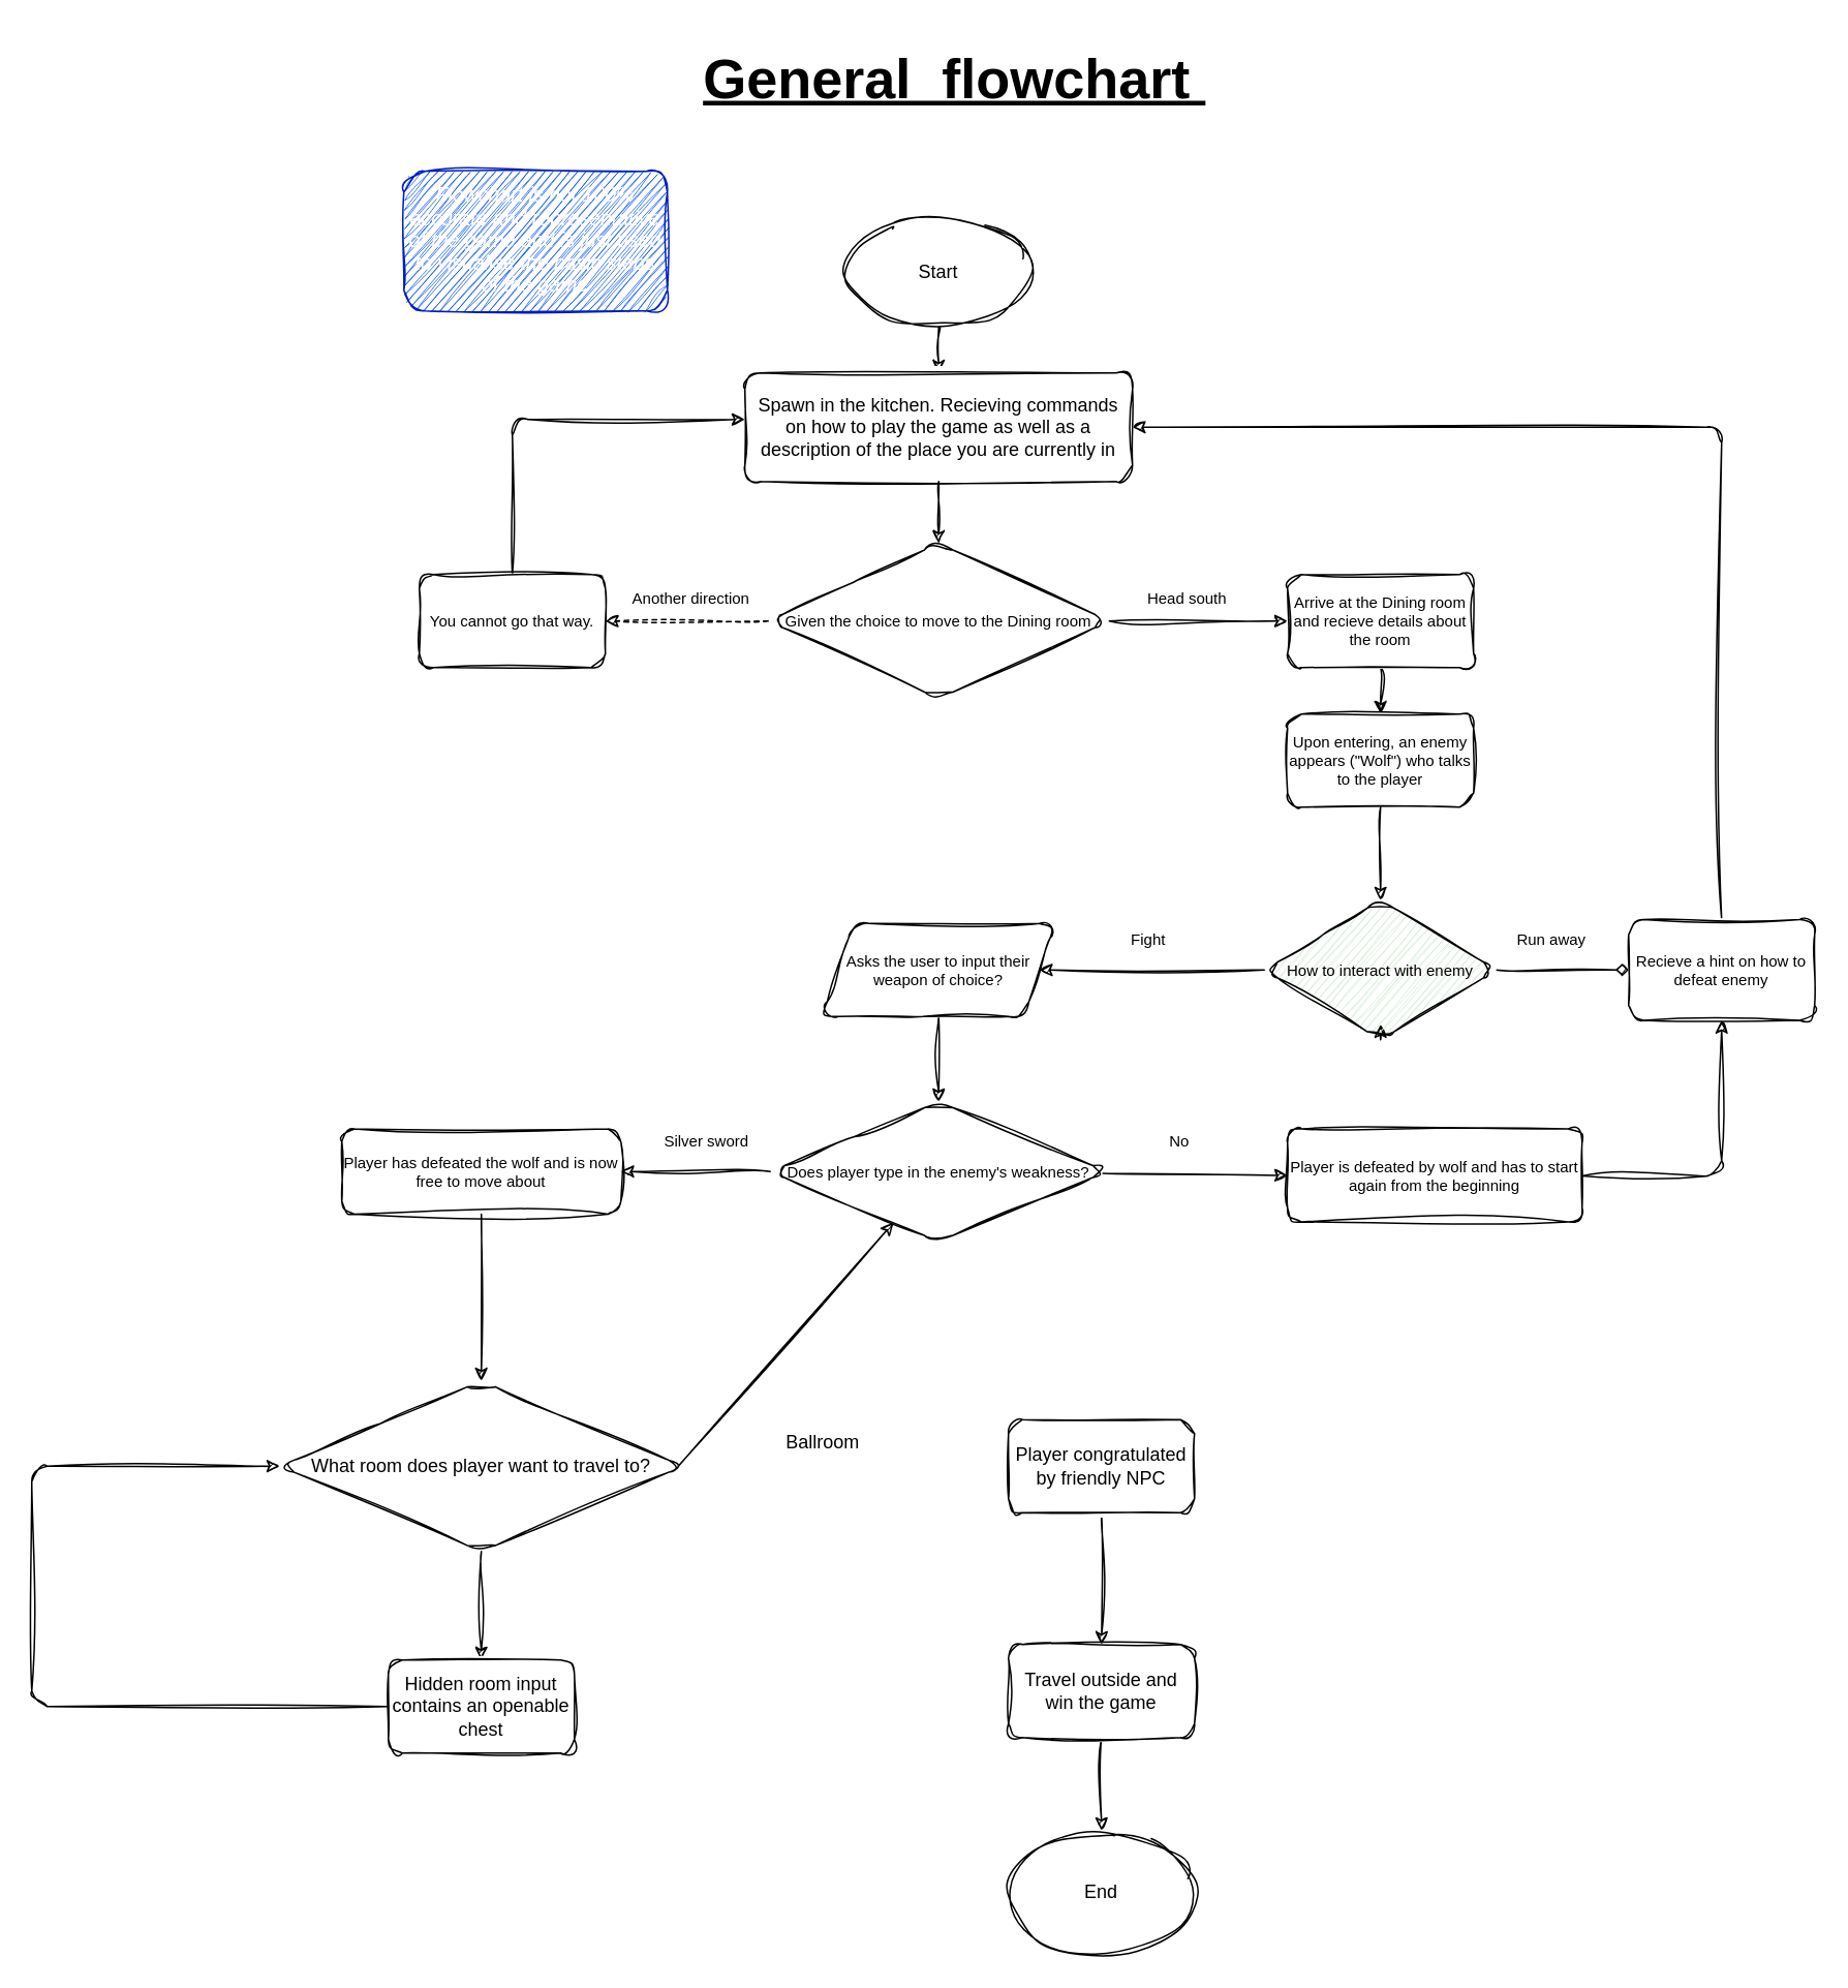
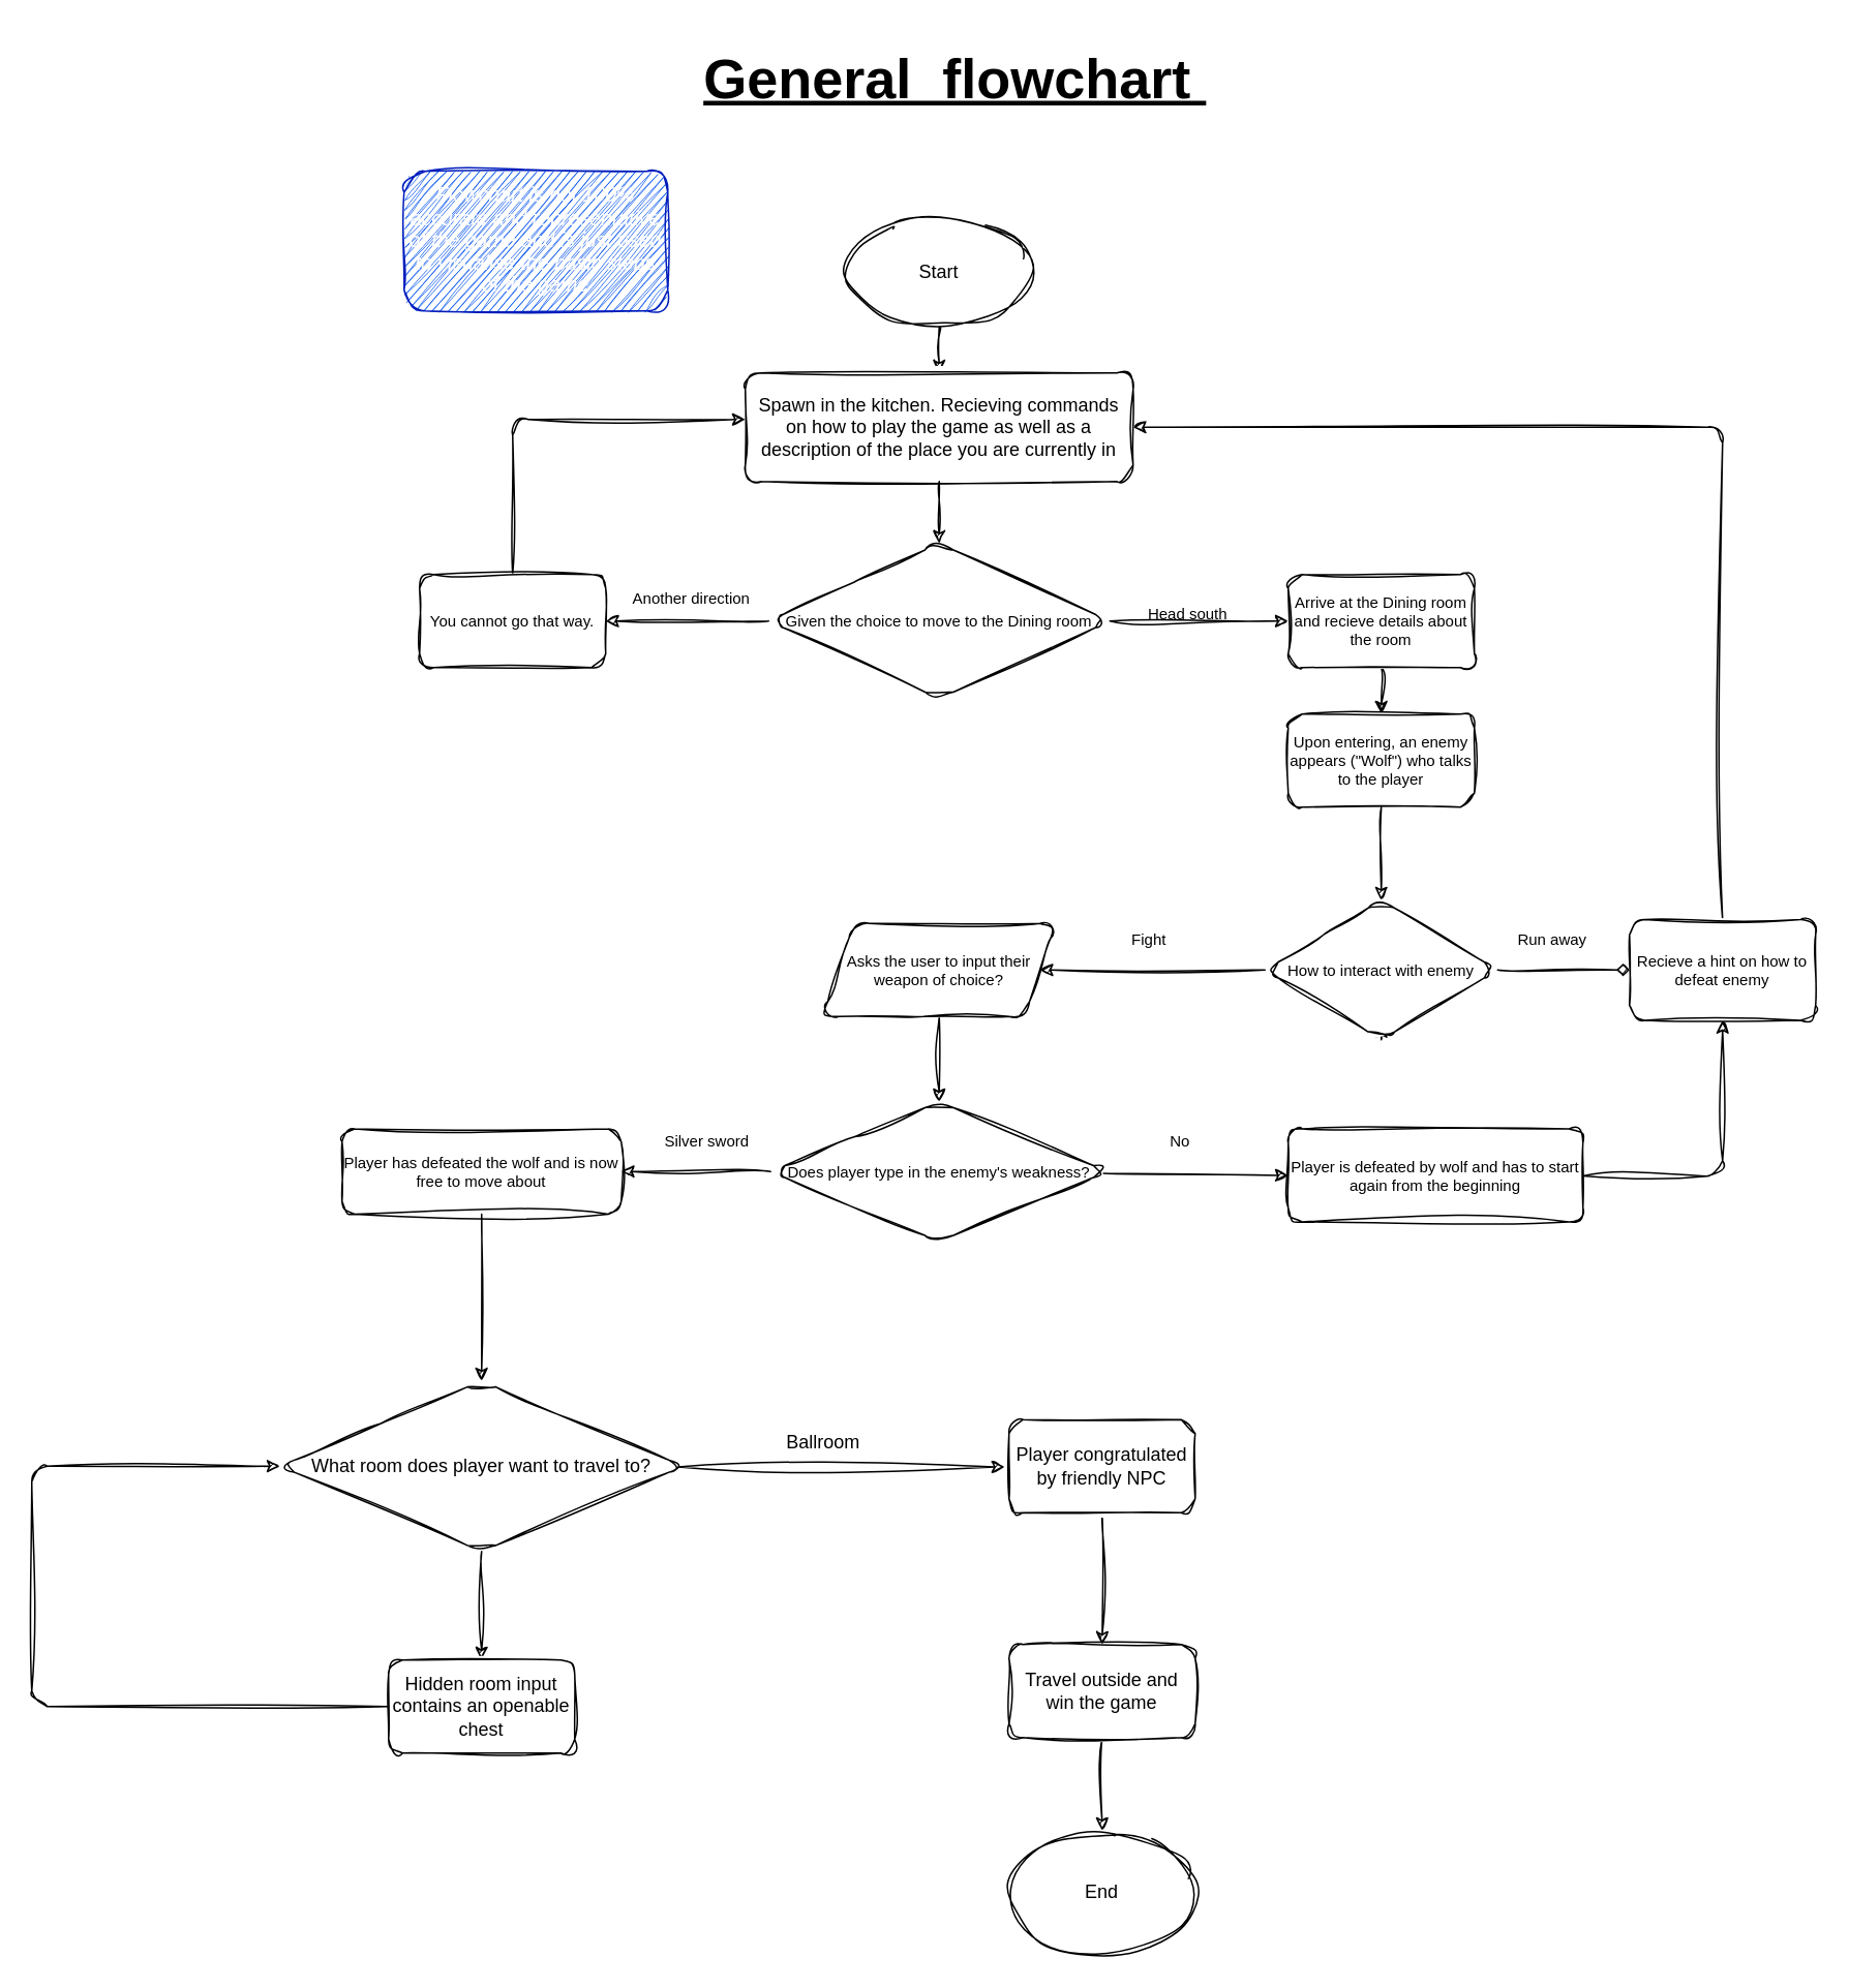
- <mxCell id="9" value="Head south" style="text;html=1;align=center;verticalAlign=middle;resizable=0;points=[];autosize=1;strokeColor=none;fillColor=none;fontSize=10;rounded=1;sketch=1;curveFitting=1;jiggle=2;" parent="1" vertex="1"><mxGeometry x="730" y="370" width="70" height="30" as="geometry" /></mxCell>
+ <mxCell id="9" value="Head south" style="text;html=1;align=center;verticalAlign=middle;resizable=0;points=[];autosize=1;strokeColor=none;fillColor=none;fontSize=10;rounded=1;sketch=1;curveFitting=1;jiggle=2;" parent="1" vertex="1"><mxGeometry x="730" y="380" width="70" height="30" as="geometry" /></mxCell>
- <mxCell id="7" style="edgeStyle=none;html=1;fontSize=10;rounded=1;sketch=1;curveFitting=1;jiggle=2;dashed=1;" parent="1" source="8" target="15" edge="1"><mxGeometry relative="1" as="geometry"><mxPoint x="410" y="400" as="targetPoint" /></mxGeometry></mxCell>
+ <mxCell id="7" style="edgeStyle=none;html=1;fontSize=10;rounded=1;sketch=1;curveFitting=1;jiggle=2;" parent="1" source="8" target="15" edge="1"><mxGeometry relative="1" as="geometry"><mxPoint x="410" y="400" as="targetPoint" /></mxGeometry></mxCell>
- <mxCell id="20" value="How to interact with enemy" style="rhombus;whiteSpace=wrap;html=1;fontSize=10;rounded=1;sketch=1;curveFitting=1;jiggle=2;fillColor=#d5e8d4;" parent="1" vertex="1"><mxGeometry x="815" y="580" width="150" height="90" as="geometry" /></mxCell>
+ <mxCell id="20" value="How to interact with enemy" style="rhombus;whiteSpace=wrap;html=1;fontSize=10;rounded=1;sketch=1;curveFitting=1;jiggle=2;" parent="1" vertex="1"><mxGeometry x="815" y="580" width="150" height="90" as="geometry" /></mxCell>
- <mxCell id="36" style="edgeStyle=none;rounded=1;html=1;exitX=0.987;exitY=0.504;exitDx=0;exitDy=0;exitPerimeter=0;sketch=1;curveFitting=1;jiggle=2;" parent="1" source="38" target="29" edge="1"><mxGeometry relative="1" as="geometry"><mxPoint x="540" y="945" as="targetPoint" /></mxGeometry></mxCell>
+ <mxCell id="36" style="edgeStyle=none;rounded=1;html=1;entryX=-0.023;entryY=0.508;entryDx=0;entryDy=0;entryPerimeter=0;exitX=0.987;exitY=0.504;exitDx=0;exitDy=0;exitPerimeter=0;sketch=1;curveFitting=1;jiggle=2;" parent="1" source="38" target="41" edge="1"><mxGeometry relative="1" as="geometry"><mxPoint x="540" y="945" as="targetPoint" /></mxGeometry></mxCell>
